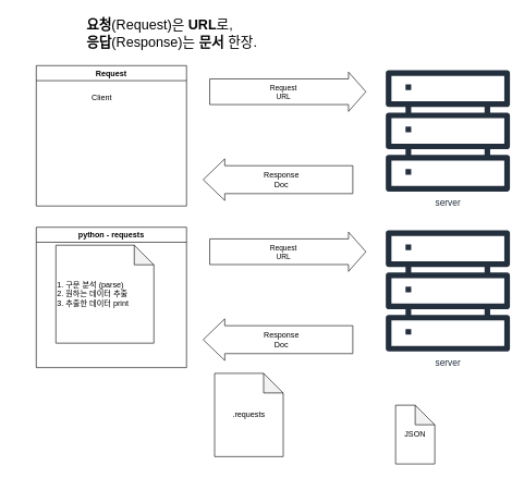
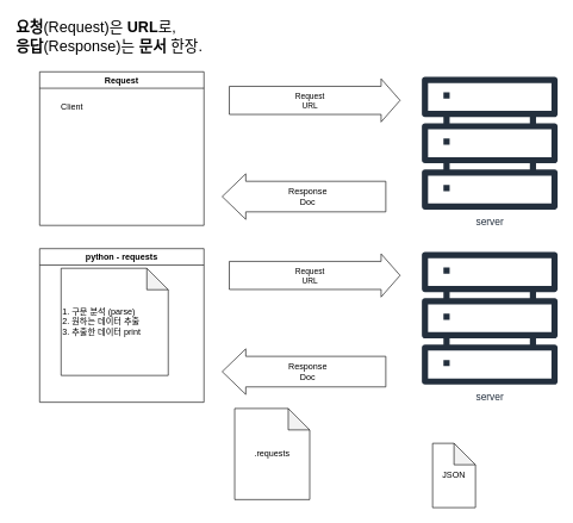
- <mxCell id="4" value="&lt;b&gt;요청&lt;/b&gt;(Request)은 &lt;b&gt;URL&lt;/b&gt;로,&lt;br style=&quot;font-size: 21px;&quot;&gt;&lt;b&gt;응답&lt;/b&gt;(Response)는 &lt;b&gt;문서&lt;/b&gt; 한장." style="text;html=1;align=left;verticalAlign=middle;resizable=0;points=[];autosize=1;strokeColor=none;fillColor=none;fontSize=21;fontStyle=0" vertex="1" parent="1"><mxGeometry x="130" y="20" width="300" height="60" as="geometry" /></mxCell>
+ <mxCell id="4" value="&lt;b&gt;요청&lt;/b&gt;(Request)은 &lt;b&gt;URL&lt;/b&gt;로,&lt;br style=&quot;font-size: 21px;&quot;&gt;&lt;b&gt;응답&lt;/b&gt;(Response)는 &lt;b&gt;문서&lt;/b&gt; 한장." style="text;html=1;align=left;verticalAlign=middle;resizable=0;points=[];autosize=1;strokeColor=none;fillColor=none;fontSize=21;fontStyle=0" vertex="1" parent="1"><mxGeometry width="300" height="60" as="geometry" x="20" y="20" /></mxCell>
- <mxCell id="3" value="Client" style="text;html=1;align=center;verticalAlign=middle;resizable=0;points=[];autosize=1;strokeColor=none;fillColor=none;" vertex="1" parent="2"><mxGeometry x="75" y="35" width="50" height="30" as="geometry" /></mxCell>
+ <mxCell id="3" value="Client" style="text;html=1;align=center;verticalAlign=middle;resizable=0;points=[];autosize=1;strokeColor=none;fillColor=none;" vertex="1" parent="2"><mxGeometry x="20" y="35" width="50" height="30" as="geometry" /></mxCell>
